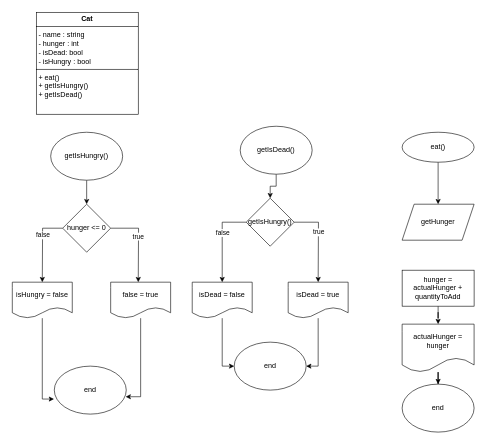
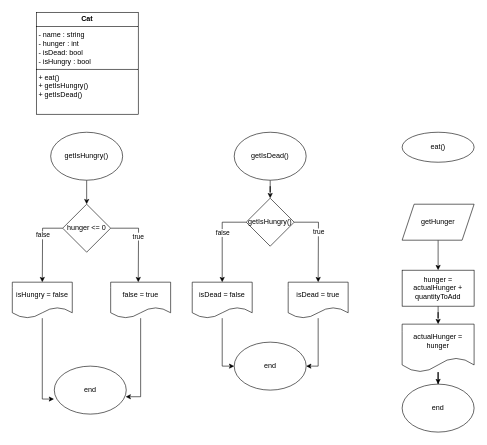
- <mxCell id="4" value="getIsDead()" style="ellipse;whiteSpace=wrap;html=1;" vertex="1" parent="1"><mxGeometry x="400" y="210" width="120" height="80" as="geometry" /></mxCell>
+ <mxCell id="4" value="getIsDead()" style="ellipse;whiteSpace=wrap;html=1;" vertex="1" parent="1"><mxGeometry x="390" y="220" width="120" height="80" as="geometry" /></mxCell>
- <mxCell id="25" style="edgeStyle=orthogonalEdgeStyle;rounded=0;orthogonalLoop=1;jettySize=auto;html=1;entryX=0.5;entryY=0;entryDx=0;entryDy=0;" edge="1" parent="1" source="26" target="28"><mxGeometry relative="1" as="geometry" /></mxCell>
+ <mxCell id="27" style="edgeStyle=orthogonalEdgeStyle;rounded=0;orthogonalLoop=1;jettySize=auto;html=1;entryX=0.5;entryY=0;entryDx=0;entryDy=0;" edge="1" parent="1" source="28" target="32"><mxGeometry relative="1" as="geometry" /></mxCell>
